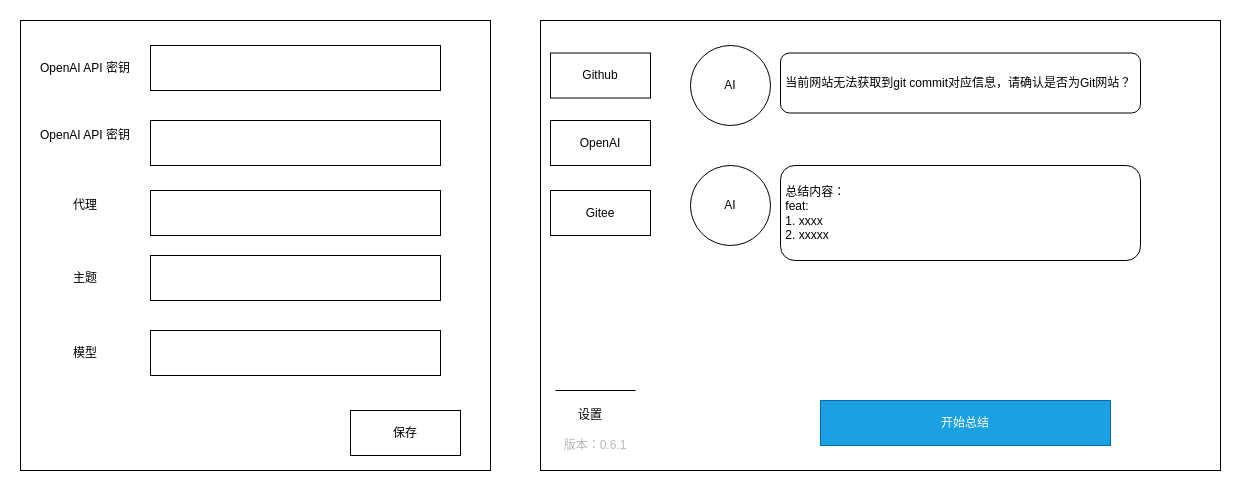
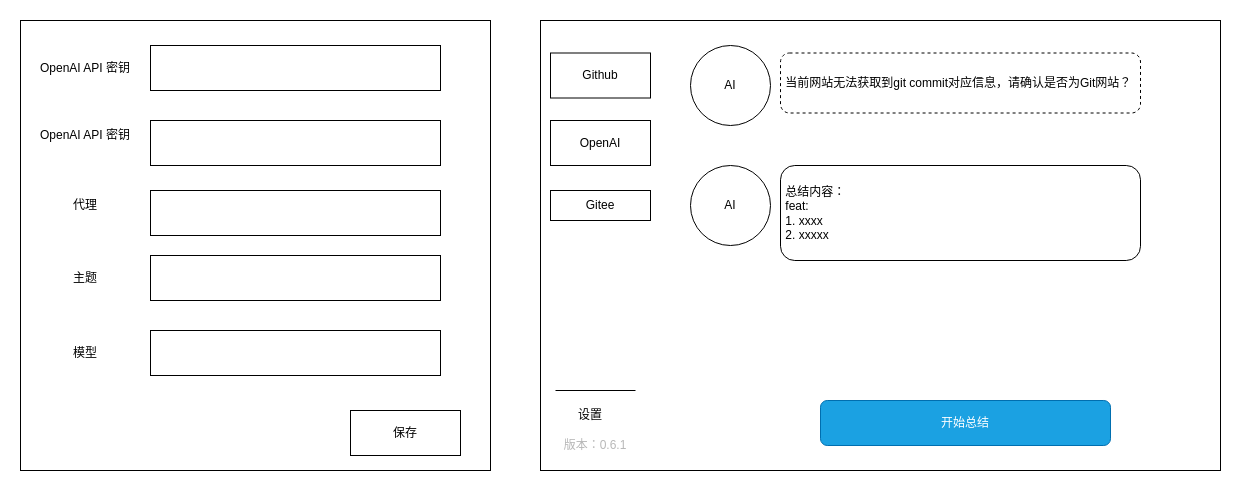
- <mxCell id="16" value="&amp;nbsp;当前网站无法获取到git commit对应信息，请确认是否为Git网站？" style="rounded=1;whiteSpace=wrap;html=1;align=left;" vertex="1" parent="1"><mxGeometry x="780" y="52.5" width="360" height="60" as="geometry" /></mxCell>
+ <mxCell id="16" value="&amp;nbsp;当前网站无法获取到git commit对应信息，请确认是否为Git网站？" style="rounded=1;whiteSpace=wrap;html=1;align=left;dashed=1;" vertex="1" parent="1"><mxGeometry x="780" y="52.5" width="360" height="60" as="geometry" /></mxCell>
- <mxCell id="20" value="Gitee" style="rounded=0;whiteSpace=wrap;html=1;" vertex="1" parent="1"><mxGeometry x="550" y="190" width="100" height="45" as="geometry" /></mxCell>
+ <mxCell id="20" value="Gitee" style="rounded=0;whiteSpace=wrap;html=1;" vertex="1" parent="1"><mxGeometry x="550" y="190" width="100" height="30" as="geometry" /></mxCell>
- <mxCell id="15" value="开始总结" style="rounded=0;whiteSpace=wrap;html=1;fillColor=#1ba1e2;fontColor=#ffffff;strokeColor=#006EAF;" vertex="1" parent="1"><mxGeometry x="820" y="400" width="290" height="45" as="geometry" /></mxCell>
+ <mxCell id="15" value="开始总结" style="whiteSpace=wrap;html=1;fillColor=#1ba1e2;fontColor=#ffffff;strokeColor=#006EAF;rounded=1;" vertex="1" parent="1"><mxGeometry x="820" y="400" width="290" height="45" as="geometry" /></mxCell>
